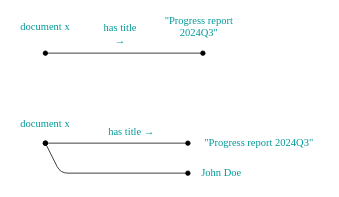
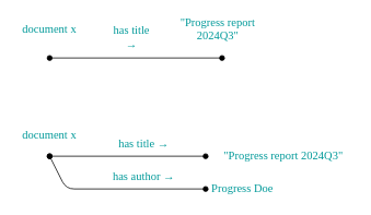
+ <mxCell id="11" value="has author →" style="text;html=1;align=center;verticalAlign=middle;whiteSpace=wrap;rounded=0;fontColor=#009999;fontFamily=Tahoma;fontSize=14;" vertex="1" parent="1"><mxGeometry x="120" y="200" width="110" height="30" as="geometry" /></mxCell>
- <mxCell id="12" value="John Doe" style="text;html=1;align=center;verticalAlign=middle;whiteSpace=wrap;rounded=0;fontColor=#009999;fontFamily=Tahoma;fontSize=14;" vertex="1" parent="1"><mxGeometry x="240" y="220" width="110" height="20" as="geometry" /></mxCell>
+ <mxCell id="12" value="Progress Doe" style="text;html=1;align=center;verticalAlign=middle;whiteSpace=wrap;rounded=0;fontColor=#009999;fontFamily=Tahoma;fontSize=14;" vertex="1" parent="1"><mxGeometry x="240" y="220" width="110" height="20" as="geometry" /></mxCell>
